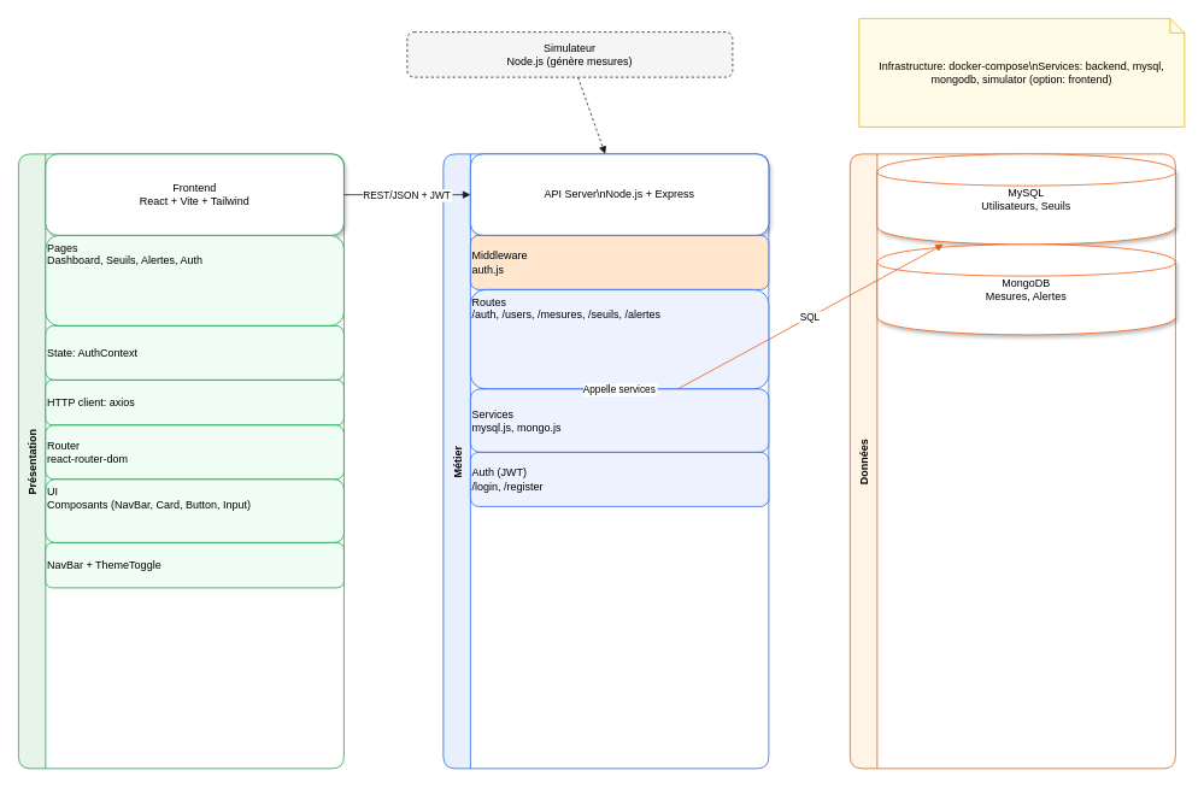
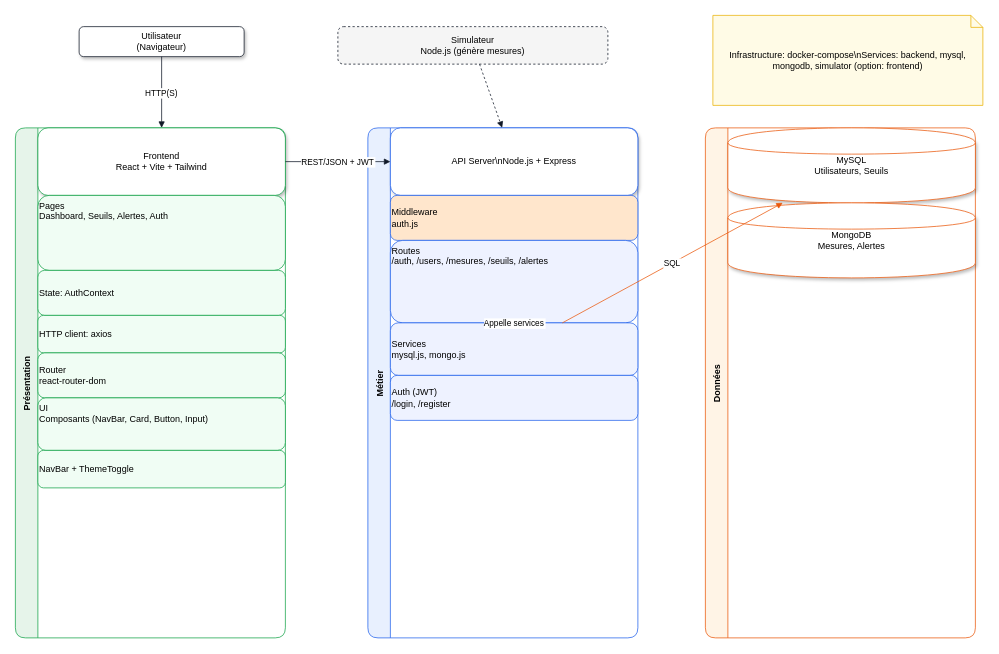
+ <mxCell id="24" value="&lt;div&gt;Utilisateur&lt;/div&gt;&lt;div&gt;(Navigateur)&lt;/div&gt;" style="rounded=1;whiteSpace=wrap;html=1;fillColor=#ffffff;strokeColor=#111827;align=center;verticalAlign=middle;shadow=1;" vertex="1" parent="1"><mxGeometry x="105" y="35" width="220" height="40" as="geometry" /></mxCell>
+ <mxCell id="25" value="HTTP(S)" style="endArrow=block;strokeColor=#111827;" edge="1" parent="1" source="24" target="3"><mxGeometry relative="1" as="geometry" /></mxCell>
